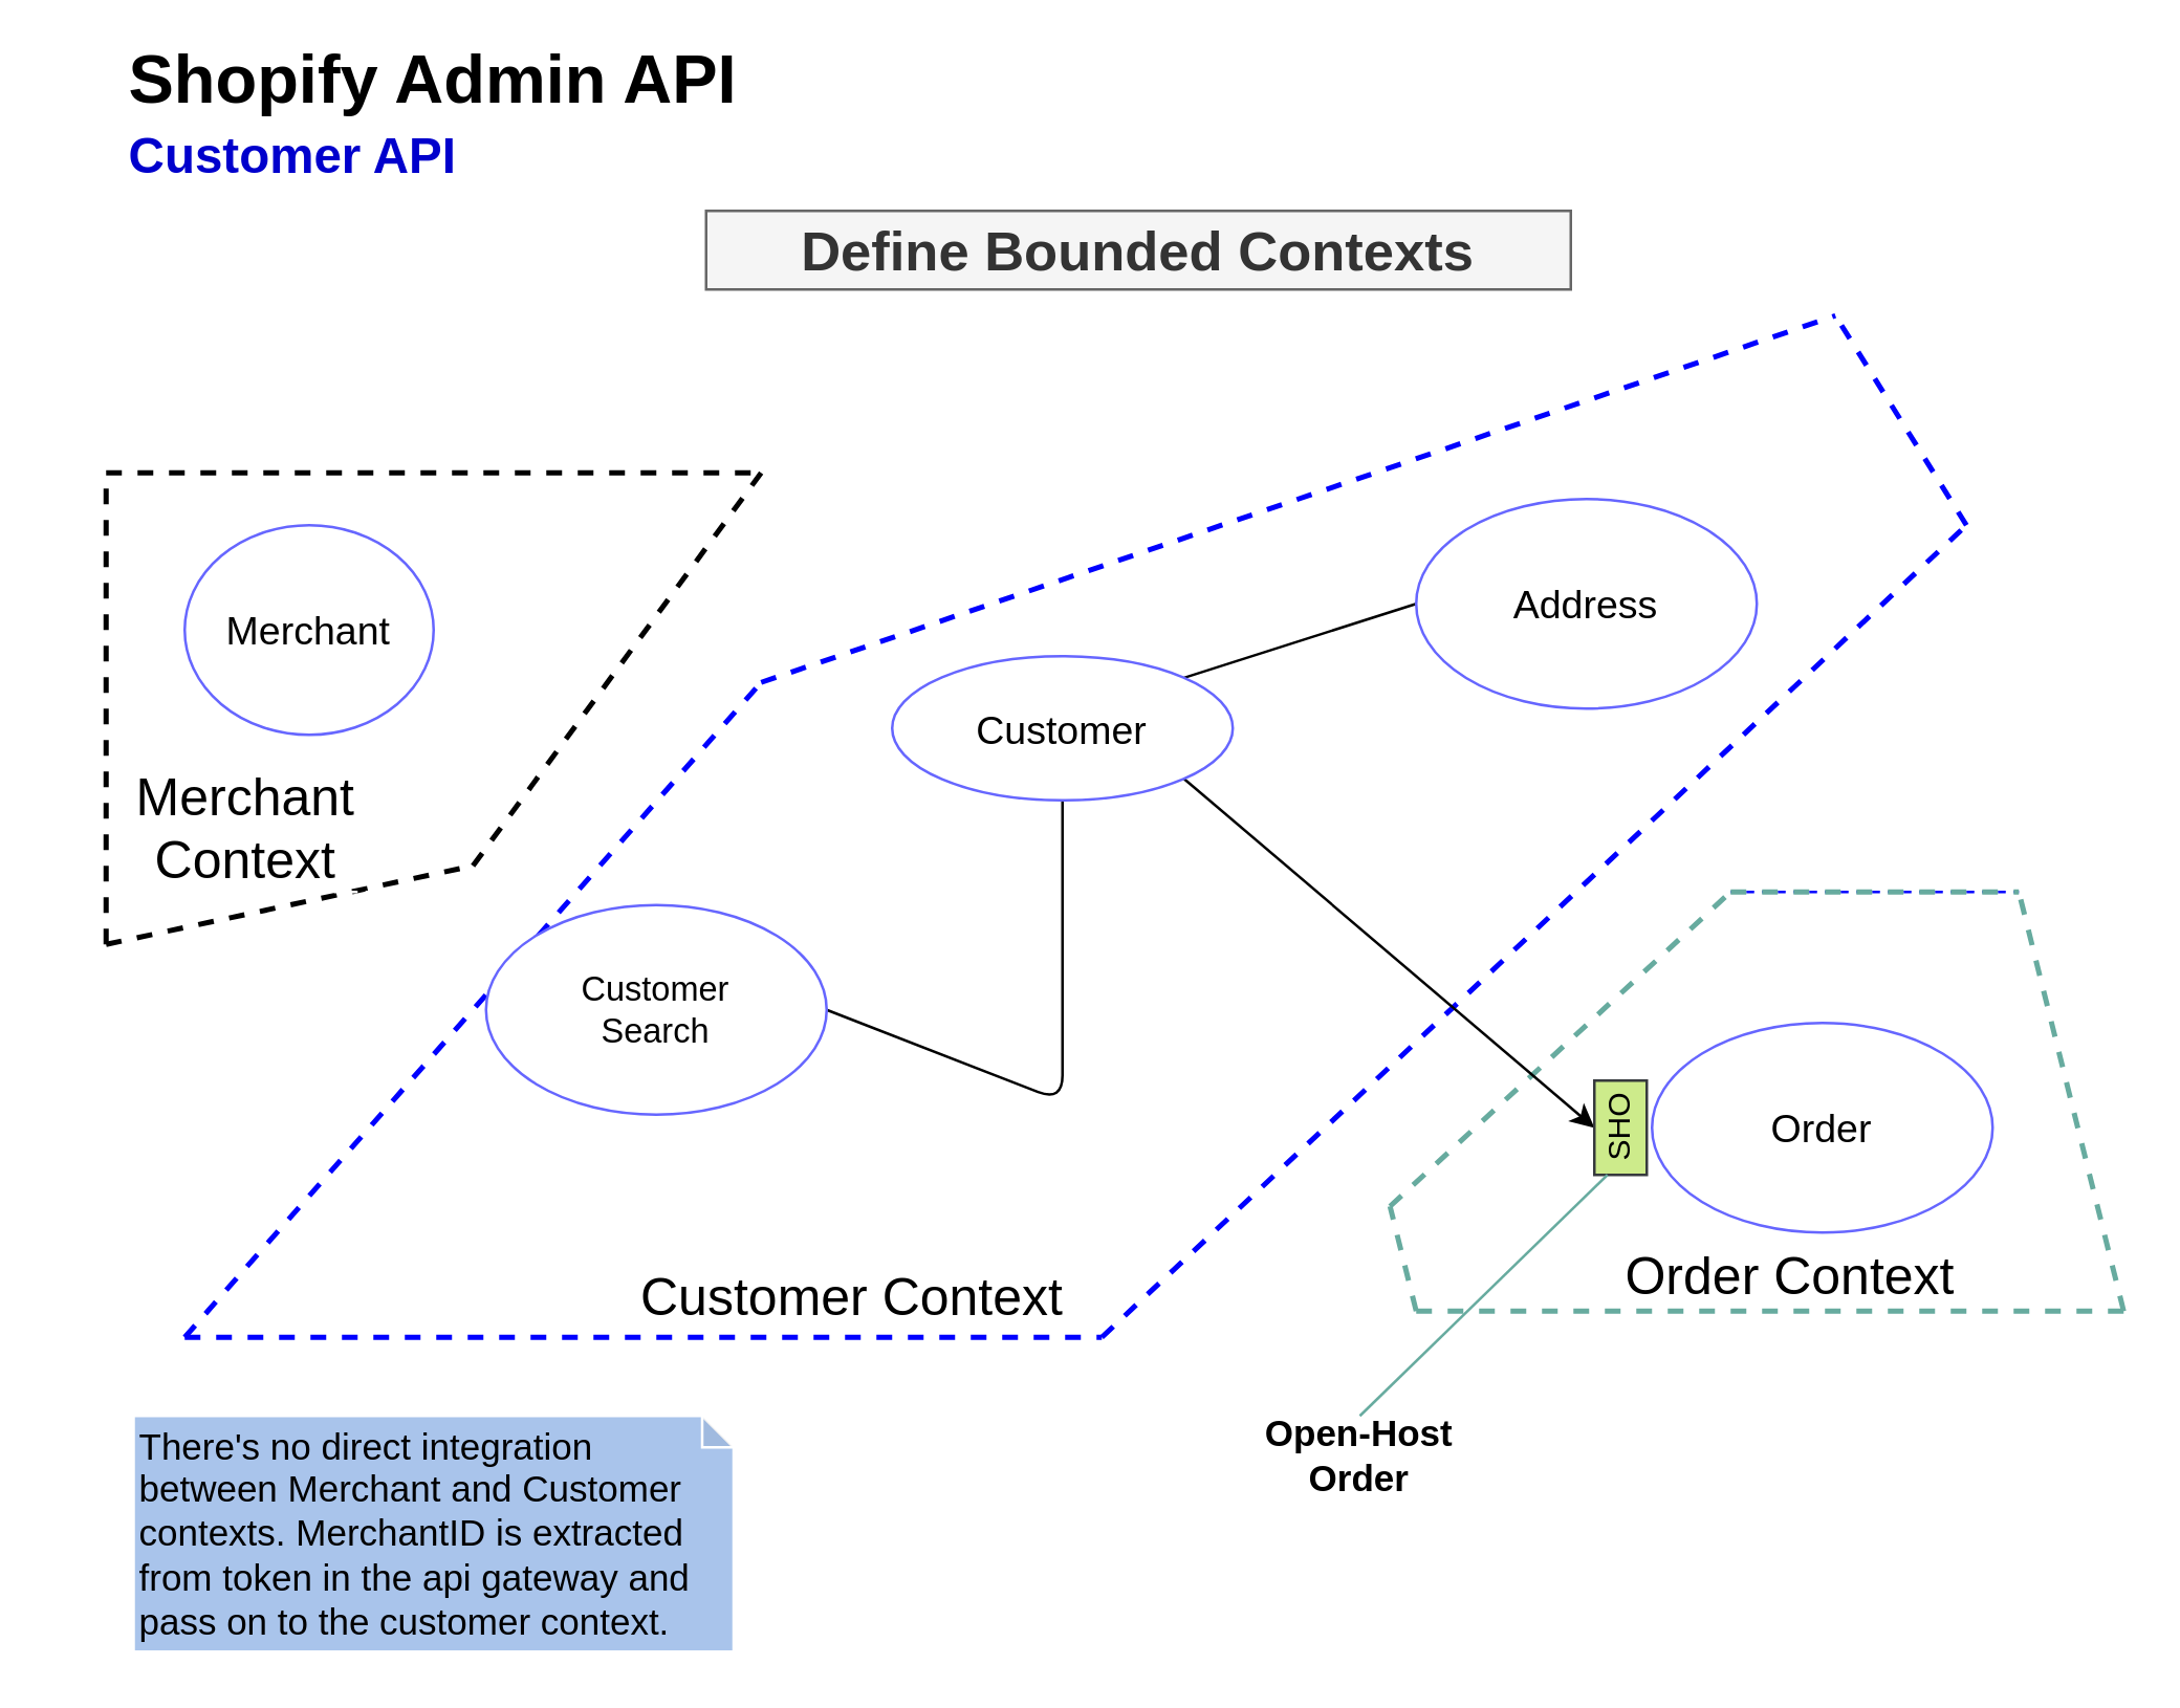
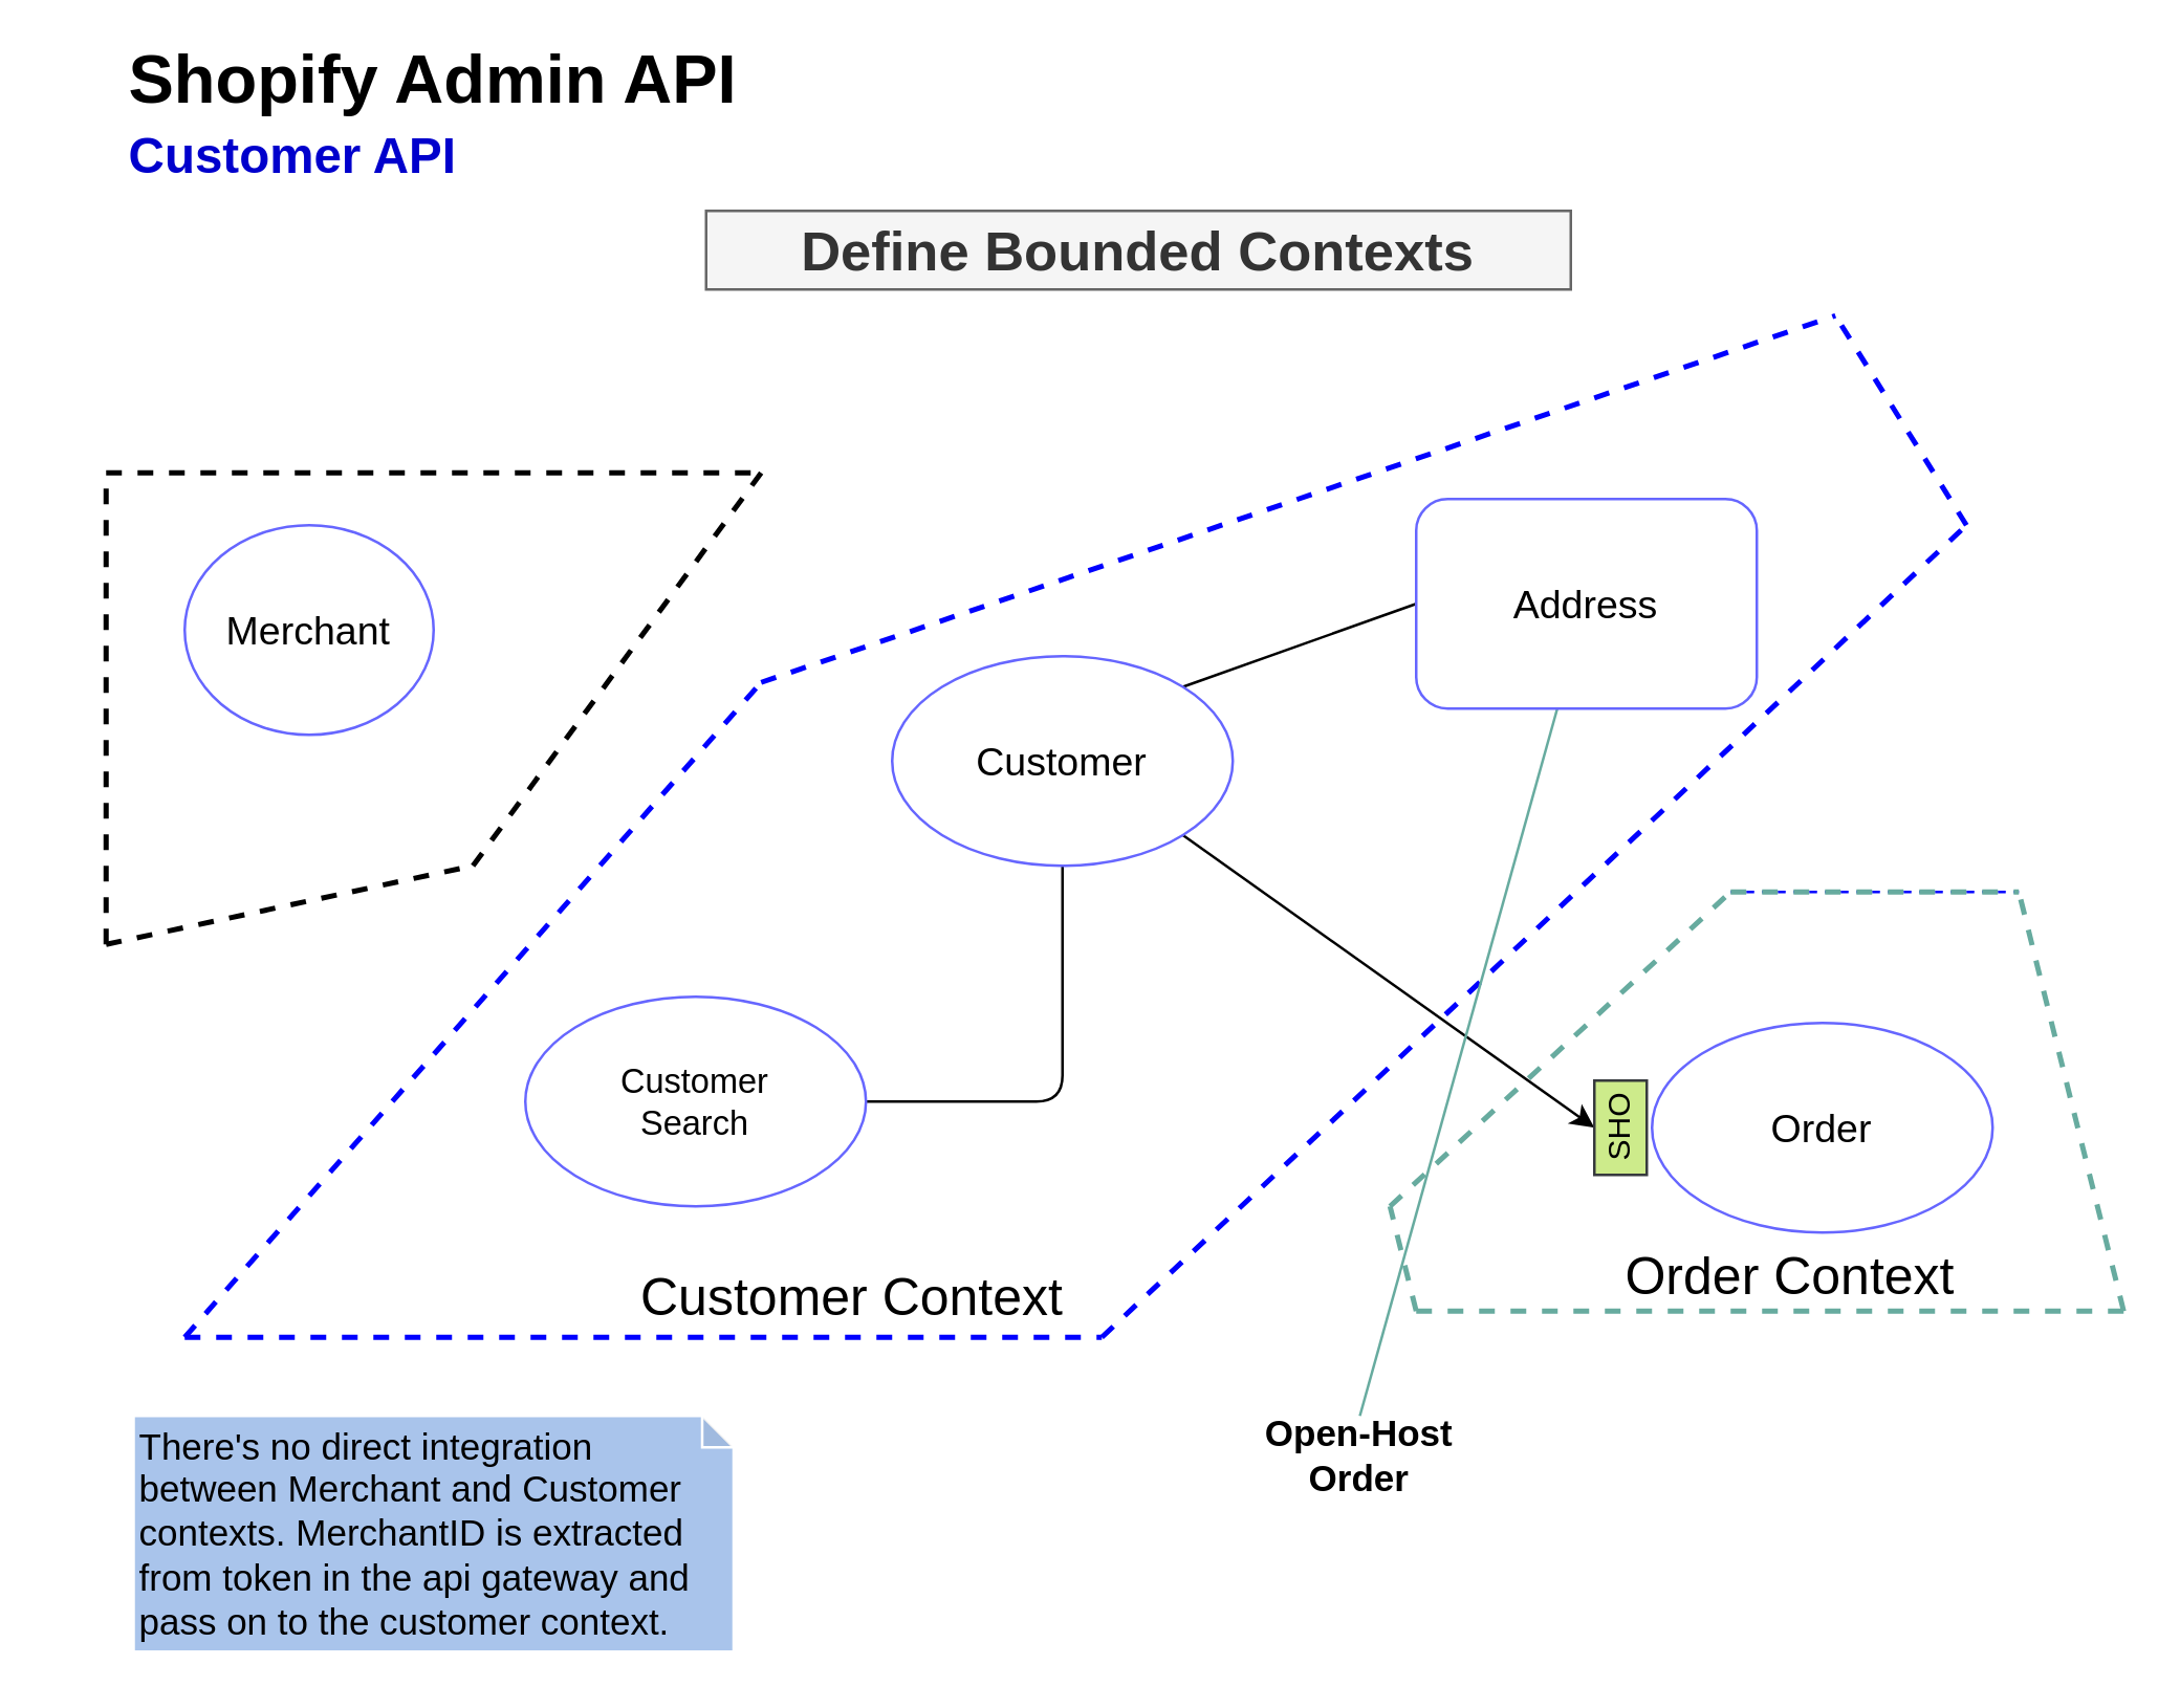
- <mxCell id="33" value="&lt;span style=&quot;font-size: 15px&quot;&gt;Address&lt;/span&gt;" style="ellipse;whiteSpace=wrap;html=1;strokeColor=#6666FF;" vertex="1" parent="1"><mxGeometry x="540" y="190" width="130" height="80" as="geometry" /></mxCell>
+ <mxCell id="33" value="&lt;span style=&quot;font-size: 15px&quot;&gt;Address&lt;/span&gt;" style="whiteSpace=wrap;html=1;strokeColor=#6666FF;rounded=1;" vertex="1" parent="1"><mxGeometry x="540" y="190" width="130" height="80" as="geometry" /></mxCell>
- <mxCell id="31" value="&lt;span style=&quot;font-size: 15px&quot;&gt;Customer&lt;/span&gt;" style="ellipse;whiteSpace=wrap;html=1;strokeColor=#6666FF;" vertex="1" parent="1"><mxGeometry x="340" y="250" width="130" height="55" as="geometry" /></mxCell>
+ <mxCell id="31" value="&lt;span style=&quot;font-size: 15px&quot;&gt;Customer&lt;/span&gt;" style="ellipse;whiteSpace=wrap;html=1;strokeColor=#6666FF;" vertex="1" parent="1"><mxGeometry x="340" y="250" width="130" height="80" as="geometry" /></mxCell>
- <mxCell id="23" value="&lt;font style=&quot;font-size: 20px&quot;&gt;Merchant Context&lt;/font&gt;" style="text;html=1;fillColor=none;align=center;verticalAlign=middle;whiteSpace=wrap;rounded=0;dashed=1;strokeColor=#FFFFFF;" parent="1" vertex="1"><mxGeometry y="290" width="147" height="50" as="geometry" x="20" /></mxCell>
- <mxCell id="32" value="&lt;span style=&quot;font-size: 13px&quot;&gt;Customer&lt;br&gt;Search&lt;/span&gt;" style="ellipse;whiteSpace=wrap;html=1;strokeColor=#6666FF;" vertex="1" parent="1"><mxGeometry x="185" y="345" width="130" height="80" as="geometry" /></mxCell>
+ <mxCell id="32" value="&lt;span style=&quot;font-size: 13px&quot;&gt;Customer&lt;br&gt;Search&lt;/span&gt;" style="ellipse;whiteSpace=wrap;html=1;strokeColor=#6666FF;" vertex="1" parent="1"><mxGeometry x="200" y="380" width="130" height="80" as="geometry" /></mxCell>
- <mxCell id="28" value="" style="endArrow=none;html=1;strokeColor=#67AB9F;strokeWidth=1;entryX=0;entryY=0.25;entryDx=0;entryDy=0;exitX=0.5;exitY=0;exitDx=0;exitDy=0;" parent="1" source="27" target="26" edge="1"><mxGeometry width="50" height="50" relative="1" as="geometry"><mxPoint x="630" y="590" as="sourcePoint" /><mxPoint x="680" y="540" as="targetPoint" /></mxGeometry></mxCell>
+ <mxCell id="28" value="" style="endArrow=none;html=1;strokeColor=#67AB9F;strokeWidth=1;exitX=0.5;exitY=0;exitDx=0;exitDy=0;" parent="1" source="27" target="33" edge="1"><mxGeometry width="50" height="50" relative="1" as="geometry"><mxPoint x="630" y="590" as="sourcePoint" /><mxPoint x="680" y="540" as="targetPoint" /></mxGeometry></mxCell>
